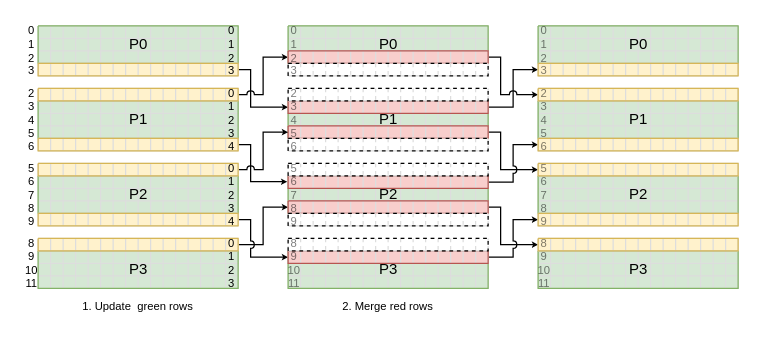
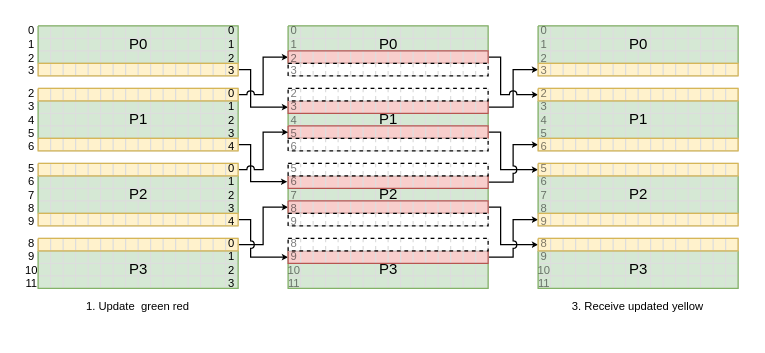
- <mxCell id="17" value="&lt;div&gt;&lt;span&gt;1. Update&amp;nbsp; green rows&lt;/span&gt;&lt;/div&gt;" style="text;html=1;strokeColor=none;fillColor=none;align=center;verticalAlign=middle;whiteSpace=wrap;rounded=0;glass=0;sketch=0;fontSize=9;" vertex="1" parent="1"><mxGeometry x="30" y="230" width="160" height="30" as="geometry" /></mxCell>
+ <mxCell id="17" value="&lt;div&gt;&lt;span&gt;1. Update&amp;nbsp; green red&lt;/span&gt;&lt;/div&gt;" style="text;html=1;strokeColor=none;fillColor=none;align=center;verticalAlign=middle;whiteSpace=wrap;rounded=0;glass=0;sketch=0;fontSize=9;" vertex="1" parent="1"><mxGeometry x="30" y="230" width="160" height="30" as="geometry" /></mxCell>
- <mxCell id="45" value="&lt;span&gt;2. Merge red rows&lt;/span&gt;" style="text;html=1;strokeColor=none;fillColor=none;align=center;verticalAlign=middle;whiteSpace=wrap;rounded=0;glass=0;sketch=0;fontSize=9;" vertex="1" parent="1"><mxGeometry x="230" y="230" width="160" height="30" as="geometry" /></mxCell>
+ <mxCell id="64" value="&lt;span&gt;3. Receive&amp;nbsp;updated yellow&lt;/span&gt;" style="text;html=1;strokeColor=none;fillColor=none;align=center;verticalAlign=middle;whiteSpace=wrap;rounded=0;glass=0;sketch=0;fontSize=9;" vertex="1" parent="1"><mxGeometry x="430" y="230" width="160" height="30" as="geometry" /></mxCell>
